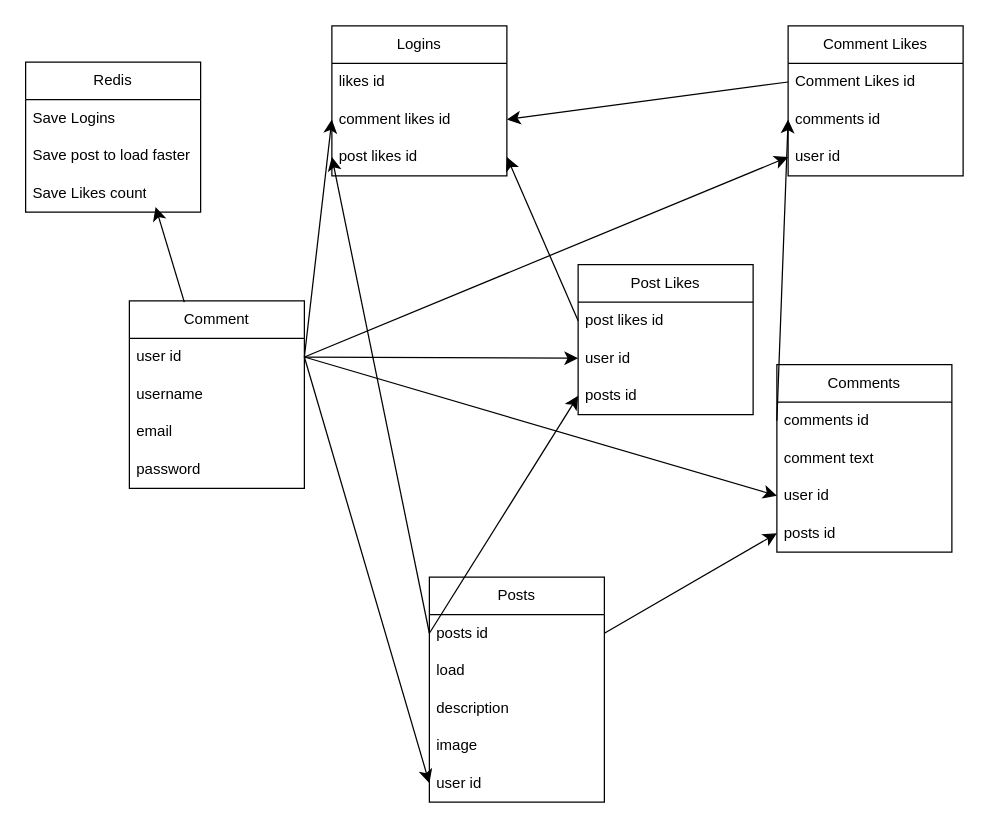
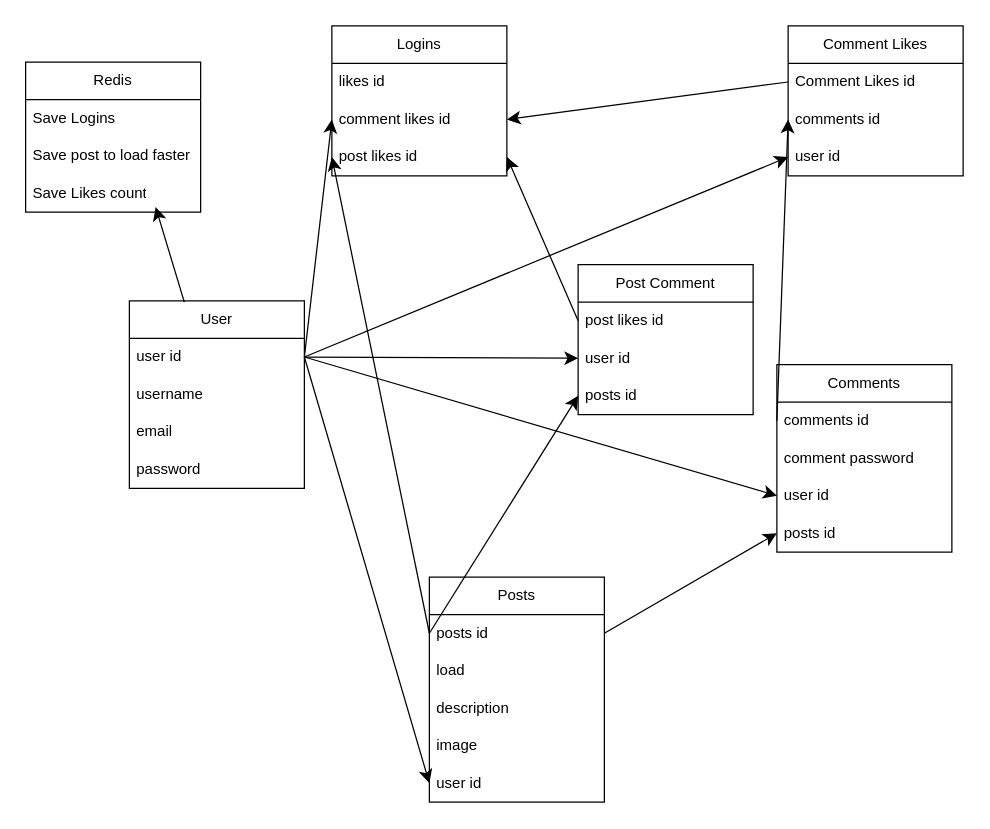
- <mxCell id="27" value="Post Likes" style="swimlane;fontStyle=0;childLayout=stackLayout;horizontal=1;startSize=30;horizontalStack=0;resizeParent=1;resizeParentMax=0;resizeLast=0;collapsible=1;marginBottom=0;whiteSpace=wrap;html=1;" parent="1" vertex="1"><mxGeometry x="462" y="211" width="140" height="120" as="geometry" /></mxCell>
+ <mxCell id="27" value="Post Comment" style="swimlane;fontStyle=0;childLayout=stackLayout;horizontal=1;startSize=30;horizontalStack=0;resizeParent=1;resizeParentMax=0;resizeLast=0;collapsible=1;marginBottom=0;whiteSpace=wrap;html=1;" parent="1" vertex="1"><mxGeometry x="462" y="211" width="140" height="120" as="geometry" /></mxCell>
- <mxCell id="2" value="Comment" style="swimlane;fontStyle=0;childLayout=stackLayout;horizontal=1;startSize=30;horizontalStack=0;resizeParent=1;resizeParentMax=0;resizeLast=0;collapsible=1;marginBottom=0;whiteSpace=wrap;html=1;" parent="1" vertex="1"><mxGeometry x="103" y="240" width="140" height="150" as="geometry" /></mxCell>
+ <mxCell id="2" value="User" style="swimlane;fontStyle=0;childLayout=stackLayout;horizontal=1;startSize=30;horizontalStack=0;resizeParent=1;resizeParentMax=0;resizeLast=0;collapsible=1;marginBottom=0;whiteSpace=wrap;html=1;" parent="1" vertex="1"><mxGeometry x="103" y="240" width="140" height="150" as="geometry" /></mxCell>
- <mxCell id="15" value="comment text" style="text;strokeColor=none;fillColor=none;align=left;verticalAlign=middle;spacingLeft=4;spacingRight=4;overflow=hidden;points=[[0,0.5],[1,0.5]];portConstraint=eastwest;rotatable=0;whiteSpace=wrap;html=1;" parent="13" vertex="1"><mxGeometry y="60" width="140" height="30" as="geometry" /></mxCell>
+ <mxCell id="15" value="comment password" style="text;strokeColor=none;fillColor=none;align=left;verticalAlign=middle;spacingLeft=4;spacingRight=4;overflow=hidden;points=[[0,0.5],[1,0.5]];portConstraint=eastwest;rotatable=0;whiteSpace=wrap;html=1;" parent="13" vertex="1"><mxGeometry y="60" width="140" height="30" as="geometry" /></mxCell>
